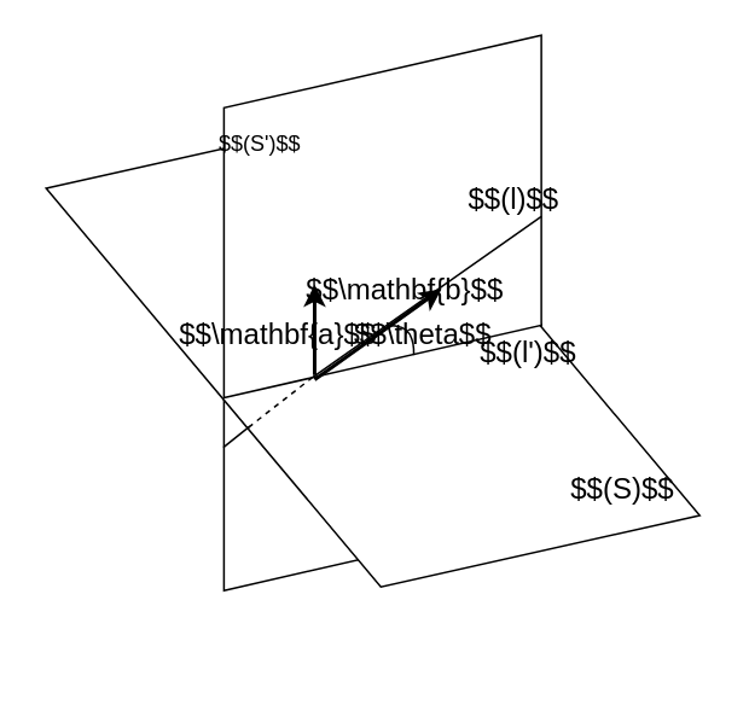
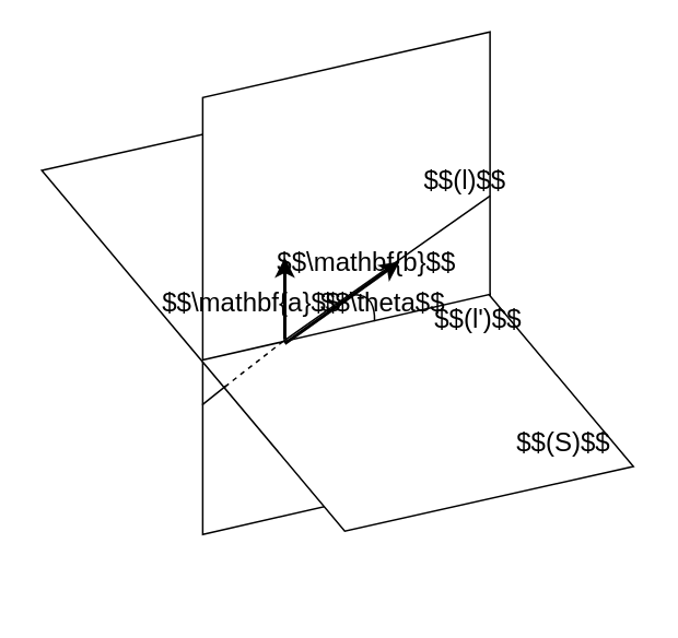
- <mxCell id="13" value="$$(S')$$" style="text;strokeColor=none;align=center;fillColor=none;html=1;verticalAlign=middle;whiteSpace=wrap;rounded=0;" vertex="1" parent="1"><mxGeometry x="123" y="48" width="40" height="40" as="geometry" /></mxCell>
